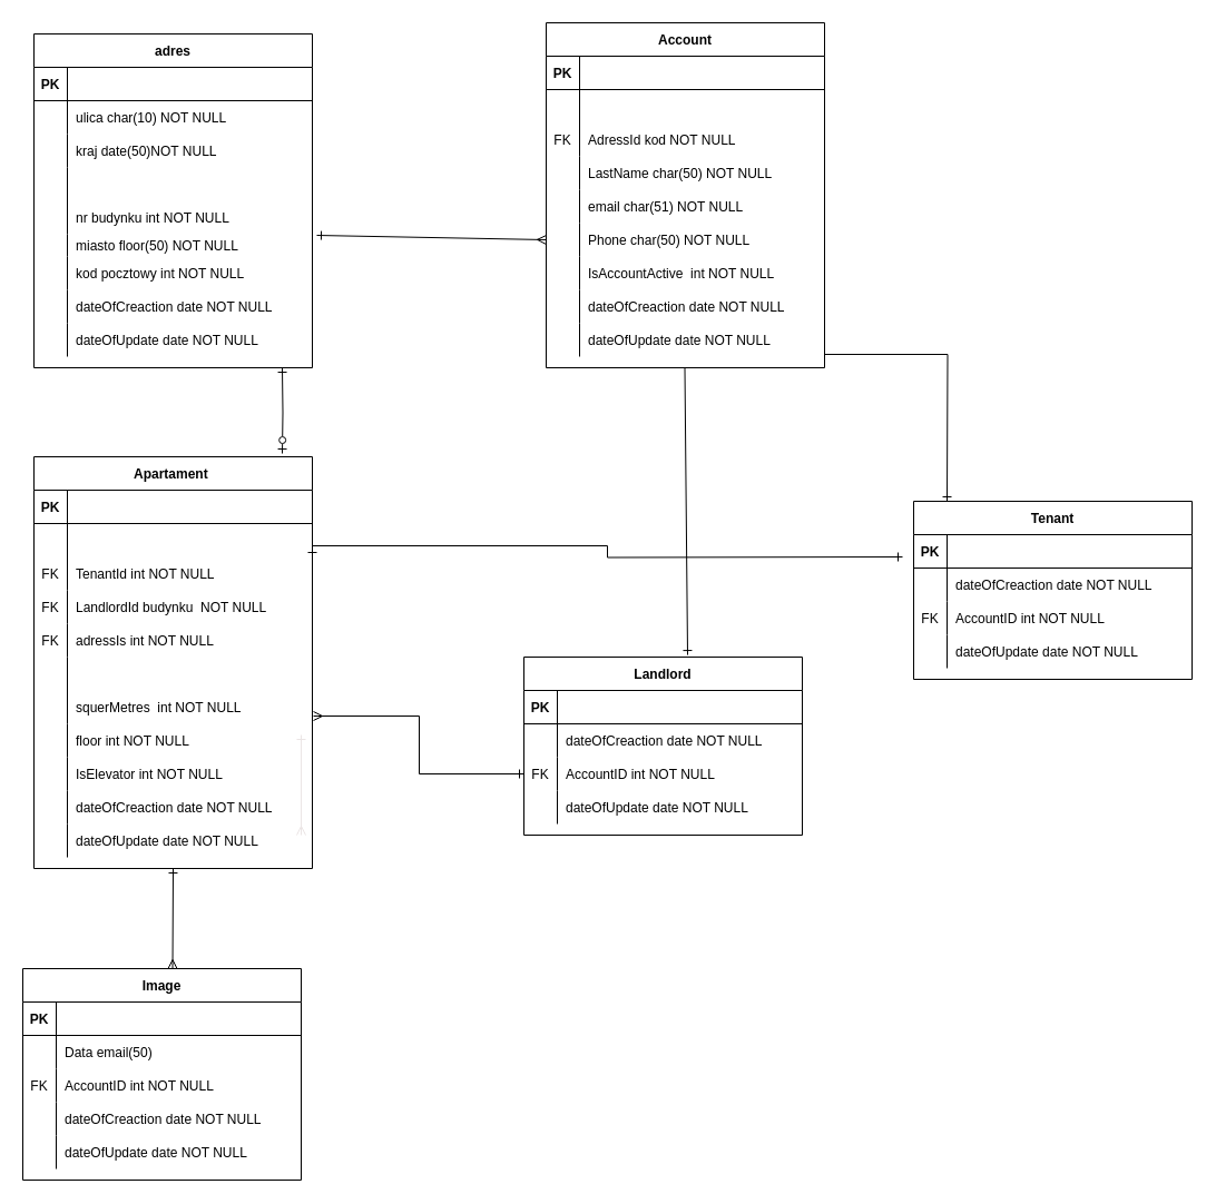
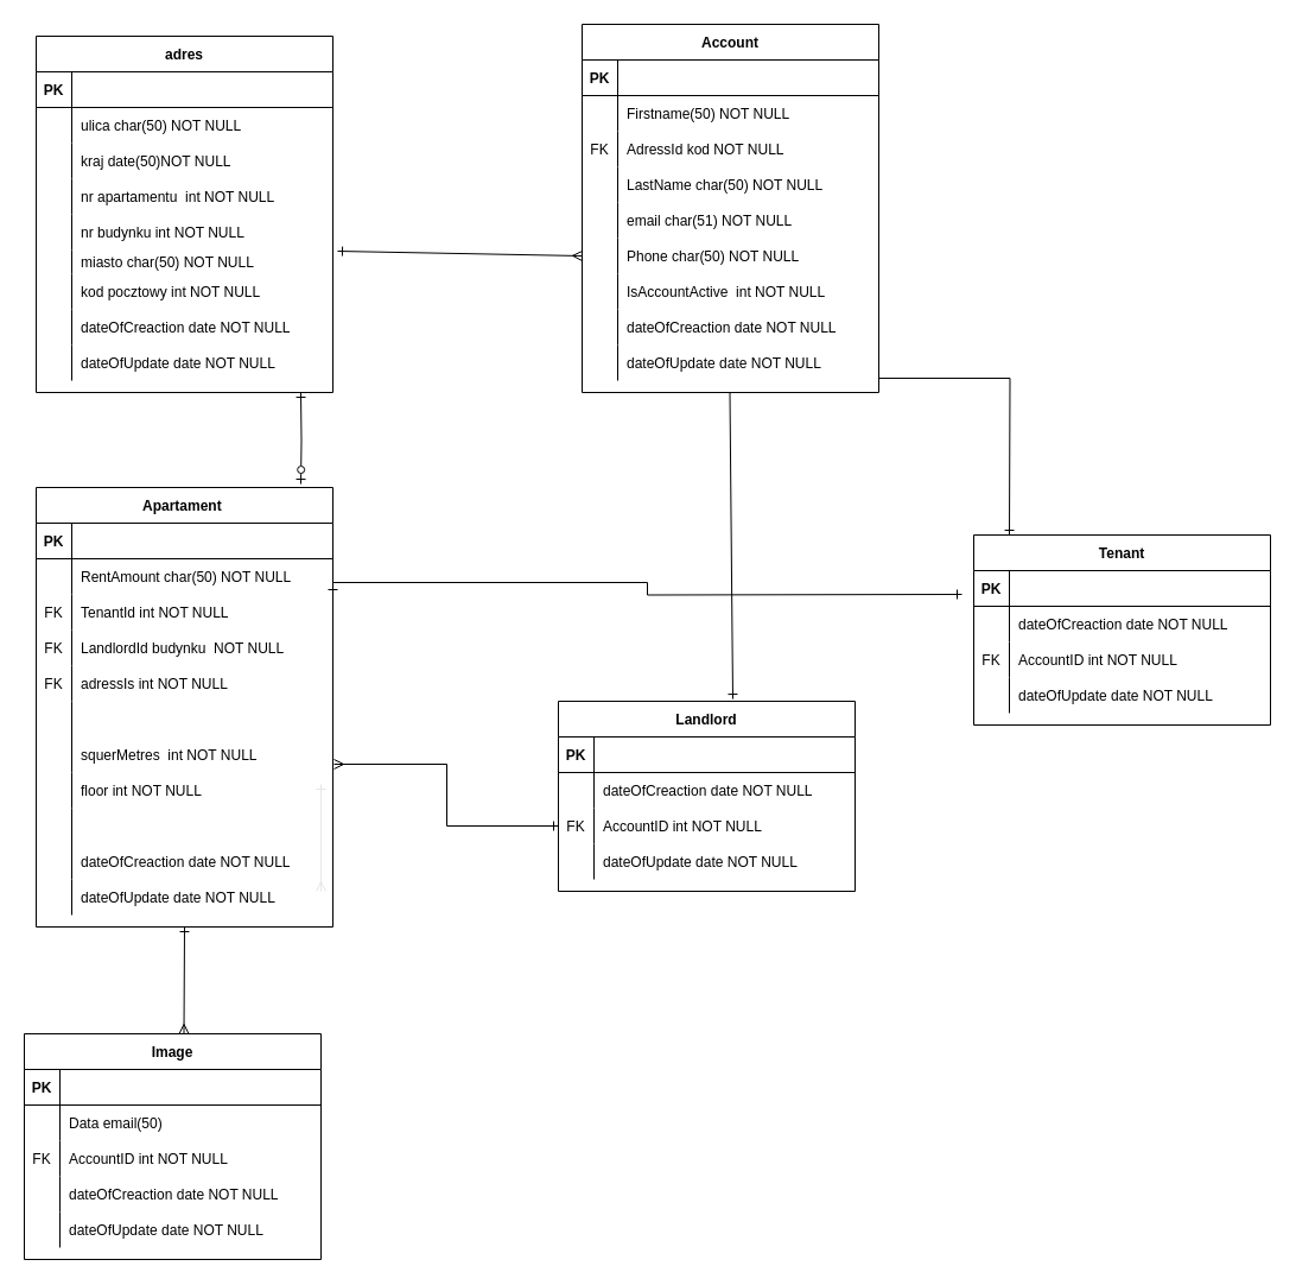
+ <mxCell id="71" value="Firstname(50) NOT NULL" style="shape=partialRectangle;overflow=hidden;connectable=0;fillColor=none;top=0;left=0;bottom=0;right=0;align=left;spacingLeft=6;" vertex="1" parent="69"><mxGeometry x="30" width="220" height="30" as="geometry"><mxRectangle width="220" height="30" as="alternateBounds" /></mxGeometry></mxCell>
- <mxCell id="10" value="ulica char(10) NOT NULL" style="shape=partialRectangle;overflow=hidden;connectable=0;fillColor=none;top=0;left=0;bottom=0;right=0;align=left;spacingLeft=6;" vertex="1" parent="8"><mxGeometry x="30" width="220" height="30" as="geometry"><mxRectangle width="220" height="30" as="alternateBounds" /></mxGeometry></mxCell>
+ <mxCell id="10" value="ulica char(50) NOT NULL" style="shape=partialRectangle;overflow=hidden;connectable=0;fillColor=none;top=0;left=0;bottom=0;right=0;align=left;spacingLeft=6;" vertex="1" parent="8"><mxGeometry x="30" width="220" height="30" as="geometry"><mxRectangle width="220" height="30" as="alternateBounds" /></mxGeometry></mxCell>
+ <mxCell id="16" value="nr apartamentu  int NOT NULL" style="shape=partialRectangle;overflow=hidden;connectable=0;fillColor=none;top=0;left=0;bottom=0;right=0;align=left;spacingLeft=6;" vertex="1" parent="14"><mxGeometry x="30" width="220" height="30" as="geometry"><mxRectangle width="220" height="30" as="alternateBounds" /></mxGeometry></mxCell>
- <mxCell id="22" value="miasto floor(50) NOT NULL" style="shape=partialRectangle;overflow=hidden;connectable=0;fillColor=none;top=0;left=0;bottom=0;right=0;align=left;spacingLeft=6;" vertex="1" parent="20"><mxGeometry x="30" width="220" height="20" as="geometry"><mxRectangle width="220" height="20" as="alternateBounds" /></mxGeometry></mxCell>
+ <mxCell id="22" value="miasto char(50) NOT NULL" style="shape=partialRectangle;overflow=hidden;connectable=0;fillColor=none;top=0;left=0;bottom=0;right=0;align=left;spacingLeft=6;" vertex="1" parent="20"><mxGeometry x="30" width="220" height="20" as="geometry"><mxRectangle width="220" height="20" as="alternateBounds" /></mxGeometry></mxCell>
+ <mxCell id="38" value="RentAmount char(50) NOT NULL" style="shape=partialRectangle;overflow=hidden;connectable=0;fillColor=none;top=0;left=0;bottom=0;right=0;align=left;spacingLeft=6;" vertex="1" parent="36"><mxGeometry x="30" width="220" height="30" as="geometry"><mxRectangle width="220" height="30" as="alternateBounds" /></mxGeometry></mxCell>
- <mxCell id="58" value="IsElevator int NOT NULL" style="shape=partialRectangle;overflow=hidden;connectable=0;fillColor=none;top=0;left=0;bottom=0;right=0;align=left;spacingLeft=6;" vertex="1" parent="56"><mxGeometry x="30" width="220" height="30" as="geometry"><mxRectangle width="220" height="30" as="alternateBounds" /></mxGeometry></mxCell>
